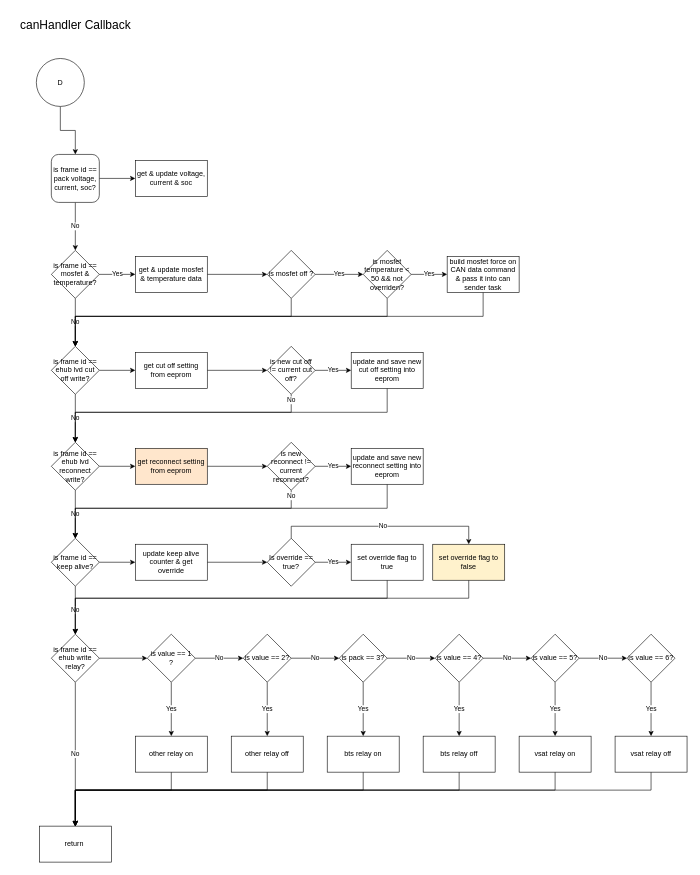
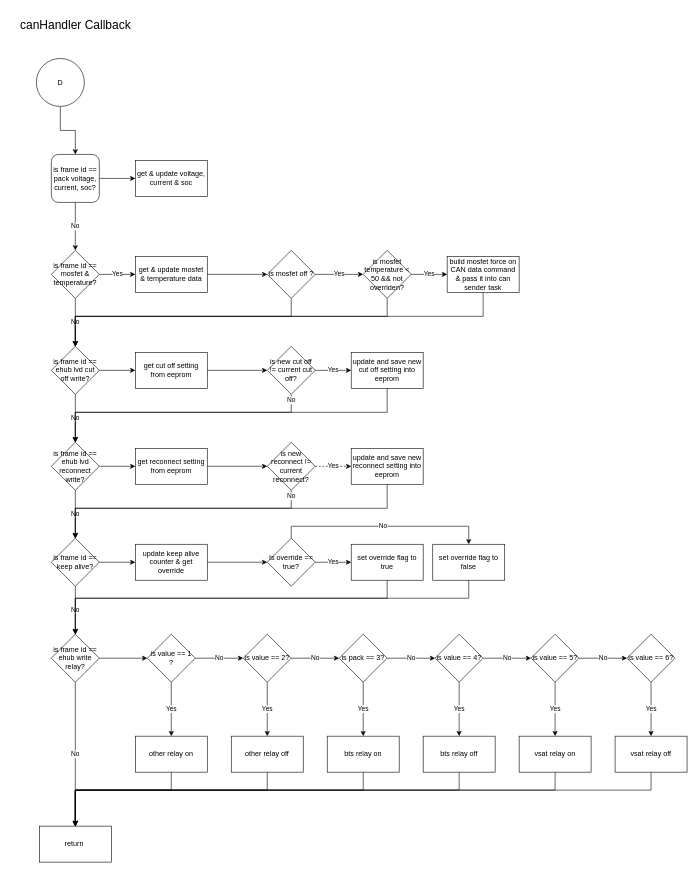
- <mxCell id="43" value="get reconnect setting from eeprom" style="whiteSpace=wrap;html=1;fillColor=#ffe6cc;" vertex="1" parent="1"><mxGeometry x="225" y="747" width="120" height="60" as="geometry" /></mxCell>
+ <mxCell id="43" value="get reconnect setting from eeprom" style="whiteSpace=wrap;html=1;" vertex="1" parent="1"><mxGeometry x="225" y="747" width="120" height="60" as="geometry" /></mxCell>
- <mxCell id="44" value="Yes" style="edgeStyle=orthogonalEdgeStyle;rounded=0;orthogonalLoop=1;jettySize=auto;html=1;" edge="1" parent="1" source="46" target="48"><mxGeometry relative="1" as="geometry" /></mxCell>
+ <mxCell id="44" value="Yes" style="edgeStyle=orthogonalEdgeStyle;rounded=0;orthogonalLoop=1;jettySize=auto;html=1;dashed=1;" edge="1" parent="1" source="46" target="48"><mxGeometry relative="1" as="geometry" /></mxCell>
- <mxCell id="57" value="set override flag to false" style="rounded=0;whiteSpace=wrap;html=1;fillColor=#fff2cc;" vertex="1" parent="1"><mxGeometry x="721" y="907" width="120" height="60" as="geometry" /></mxCell>
+ <mxCell id="57" value="set override flag to false" style="rounded=0;whiteSpace=wrap;html=1;" vertex="1" parent="1"><mxGeometry x="721" y="907" width="120" height="60" as="geometry" /></mxCell>
